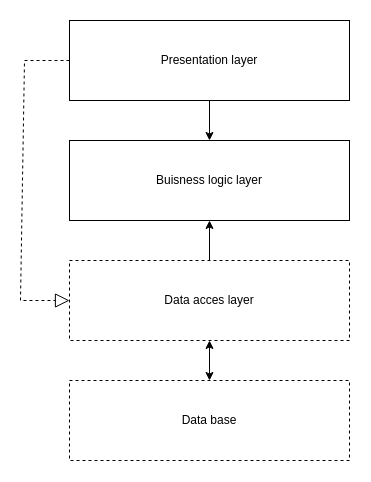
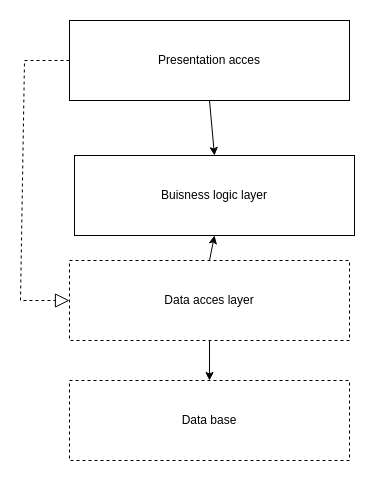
- <mxCell id="2" value="Presentation layer" style="rounded=0;whiteSpace=wrap;html=1;" vertex="1" parent="1"><mxGeometry x="69" y="20" width="280" height="80" as="geometry" /></mxCell>
+ <mxCell id="2" value="Presentation acces" style="rounded=0;whiteSpace=wrap;html=1;" vertex="1" parent="1"><mxGeometry x="69" y="20" width="280" height="80" as="geometry" /></mxCell>
- <mxCell id="3" value="Buisness logic layer" style="rounded=0;whiteSpace=wrap;html=1;" vertex="1" parent="1"><mxGeometry x="69" y="140" width="280" height="80" as="geometry" /></mxCell>
+ <mxCell id="3" value="Buisness logic layer" style="rounded=0;whiteSpace=wrap;html=1;" vertex="1" parent="1"><mxGeometry x="74" y="155" width="280" height="80" as="geometry" /></mxCell>
- <mxCell id="6" value="" style="endArrow=classic;startArrow=classic;html=1;rounded=0;entryX=0.5;entryY=1;entryDx=0;entryDy=0;exitX=0.5;exitY=0;exitDx=0;exitDy=0;" edge="1" parent="1" source="5" target="4"><mxGeometry width="50" height="50" relative="1" as="geometry"><mxPoint x="329" y="350" as="sourcePoint" /><mxPoint x="379" y="300" as="targetPoint" /></mxGeometry></mxCell>
+ <mxCell id="6" value="" style="endArrow=none;startArrow=classic;html=1;rounded=0;entryX=0.5;entryY=1;entryDx=0;entryDy=0;exitX=0.5;exitY=0;exitDx=0;exitDy=0;" edge="1" parent="1" source="5" target="4"><mxGeometry width="50" height="50" relative="1" as="geometry"><mxPoint x="329" y="350" as="sourcePoint" /><mxPoint x="379" y="300" as="targetPoint" /></mxGeometry></mxCell>
